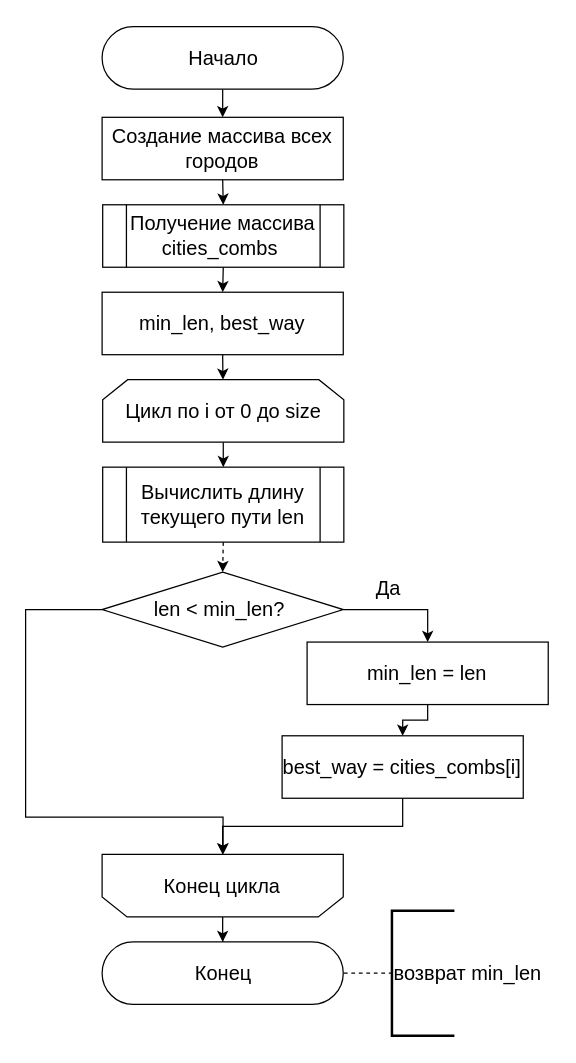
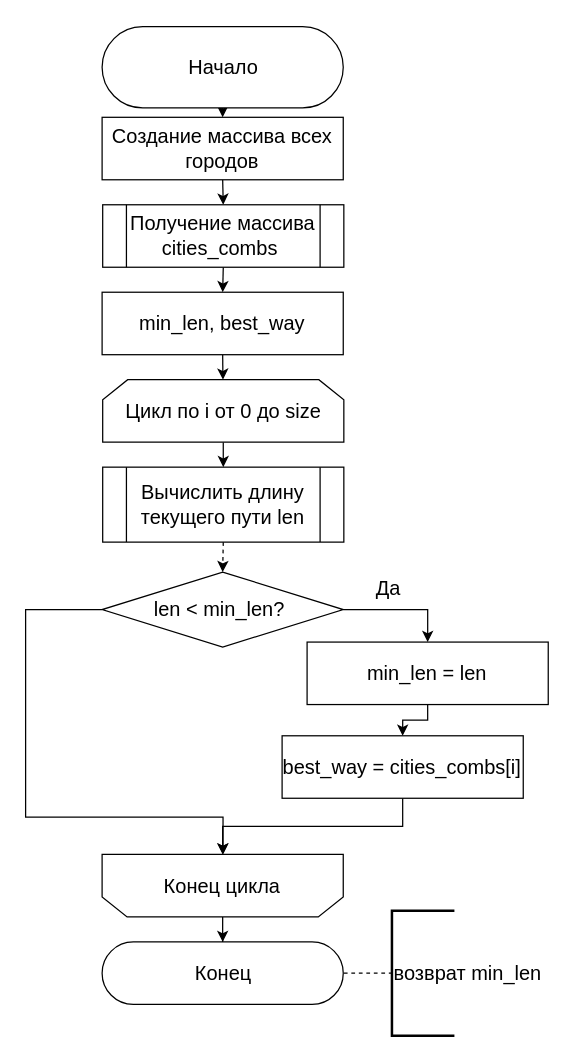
- <mxCell id="3" value="&lt;font style=&quot;font-size: 16px&quot;&gt;Начало&lt;/font&gt;" style="html=1;dashed=0;whitespace=wrap;shape=mxgraph.dfd.start" parent="1" vertex="1"><mxGeometry x="81.22" y="20.5" width="193" height="50" as="geometry" /></mxCell>
+ <mxCell id="3" value="&lt;font style=&quot;font-size: 16px&quot;&gt;Начало&lt;/font&gt;" style="html=1;dashed=0;whitespace=wrap;shape=mxgraph.dfd.start" parent="1" vertex="1"><mxGeometry x="81.22" y="20.5" width="193" height="65" as="geometry" /></mxCell>
